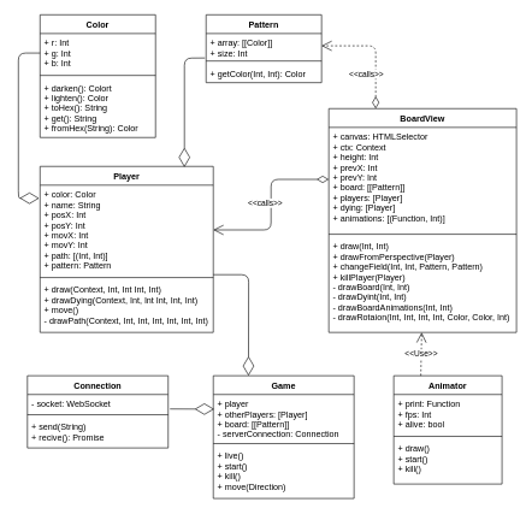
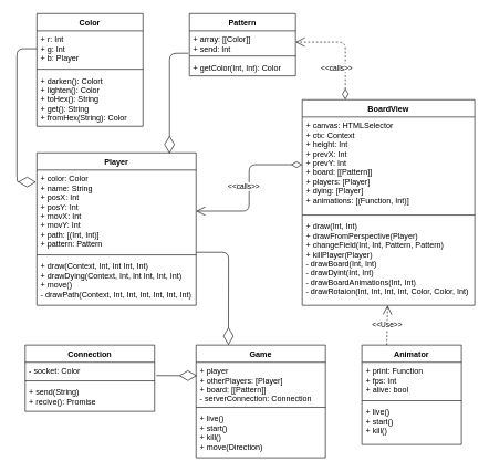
- <mxCell id="3" value="+ r: Int&#10;+ g: Int&#10;+ b: Int" style="text;strokeColor=none;fillColor=none;align=left;verticalAlign=top;spacingLeft=4;spacingRight=4;overflow=hidden;rotatable=0;points=[[0,0.5],[1,0.5]];portConstraint=eastwest;" parent="2" vertex="1"><mxGeometry y="26" width="160" height="54" as="geometry" /></mxCell>
+ <mxCell id="3" value="+ r: Int&#10;+ g: Int&#10;+ b: Player" style="text;strokeColor=none;fillColor=none;align=left;verticalAlign=top;spacingLeft=4;spacingRight=4;overflow=hidden;rotatable=0;points=[[0,0.5],[1,0.5]];portConstraint=eastwest;" parent="2" vertex="1"><mxGeometry y="26" width="160" height="54" as="geometry" /></mxCell>
- <mxCell id="7" value="+ array: [[Color]]&#10;+ size: Int" style="text;strokeColor=none;fillColor=none;align=left;verticalAlign=top;spacingLeft=4;spacingRight=4;overflow=hidden;rotatable=0;points=[[0,0.5],[1,0.5]];portConstraint=eastwest;" parent="6" vertex="1"><mxGeometry y="26" width="160" height="34" as="geometry" /></mxCell>
+ <mxCell id="7" value="+ array: [[Color]]&#10;+ send: Int" style="text;strokeColor=none;fillColor=none;align=left;verticalAlign=top;spacingLeft=4;spacingRight=4;overflow=hidden;rotatable=0;points=[[0,0.5],[1,0.5]];portConstraint=eastwest;" parent="6" vertex="1"><mxGeometry y="26" width="160" height="34" as="geometry" /></mxCell>
- <mxCell id="33" value="- socket: WebSocket" style="text;strokeColor=none;fillColor=none;align=left;verticalAlign=top;spacingLeft=4;spacingRight=4;overflow=hidden;rotatable=0;points=[[0,0.5],[1,0.5]];portConstraint=eastwest;" vertex="1" parent="32"><mxGeometry y="26" width="195" height="24" as="geometry" /></mxCell>
+ <mxCell id="33" value="- socket: Color" style="text;strokeColor=none;fillColor=none;align=left;verticalAlign=top;spacingLeft=4;spacingRight=4;overflow=hidden;rotatable=0;points=[[0,0.5],[1,0.5]];portConstraint=eastwest;" vertex="1" parent="32"><mxGeometry y="26" width="195" height="24" as="geometry" /></mxCell>
- <mxCell id="27" value="+ draw()&#10;+ start()&#10;+ kill()" style="text;strokeColor=none;fillColor=none;align=left;verticalAlign=top;spacingLeft=4;spacingRight=4;overflow=hidden;rotatable=0;points=[[0,0.5],[1,0.5]];portConstraint=eastwest;" vertex="1" parent="24"><mxGeometry y="88" width="150" height="62" as="geometry" /></mxCell>
+ <mxCell id="27" value="+ live()&#10;+ start()&#10;+ kill()" style="text;strokeColor=none;fillColor=none;align=left;verticalAlign=top;spacingLeft=4;spacingRight=4;overflow=hidden;rotatable=0;points=[[0,0.5],[1,0.5]];portConstraint=eastwest;" vertex="1" parent="24"><mxGeometry y="88" width="150" height="62" as="geometry" /></mxCell>
